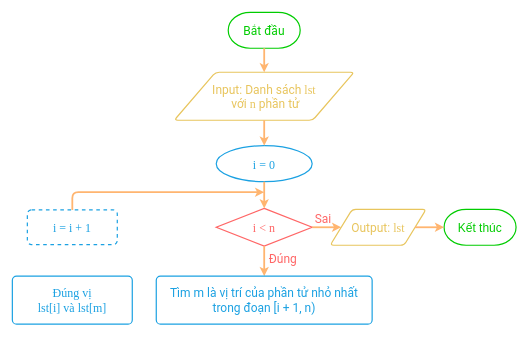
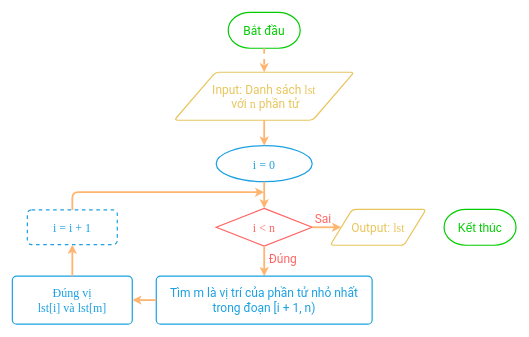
- <mxCell id="5" value="" style="endArrow=classic;html=1;fontFamily=Roboto;fontSource=https%3A%2F%2Ffonts.google.com%2Fspecimen%2FRoboto;fontSize=20;strokeWidth=3;fillColor=#a20025;strokeColor=#FFB570;exitX=0.5;exitY=1;exitDx=0;exitDy=0;exitPerimeter=0;entryX=0.5;entryY=0;entryDx=0;entryDy=0;" parent="1" source="2" target="3" edge="1"><mxGeometry width="50" height="50" relative="1" as="geometry"><mxPoint x="660" y="380" as="sourcePoint" /><mxPoint x="430" y="80" as="targetPoint" /></mxGeometry></mxCell>
+ <mxCell id="5" value="" style="endArrow=classic;html=1;fontFamily=Roboto;fontSource=https%3A%2F%2Ffonts.google.com%2Fspecimen%2FRoboto;fontSize=20;strokeWidth=3;fillColor=#a20025;strokeColor=#FFB570;exitX=0.5;exitY=1;exitDx=0;exitDy=0;exitPerimeter=0;entryX=0.5;entryY=0;entryDx=0;entryDy=0;dashed=1;" parent="1" source="2" target="3" edge="1"><mxGeometry width="50" height="50" relative="1" as="geometry"><mxPoint x="660" y="380" as="sourcePoint" /><mxPoint x="430" y="80" as="targetPoint" /></mxGeometry></mxCell>
- <mxCell id="21" value="" style="endArrow=classic;html=1;fontFamily=Roboto;fontSource=https%3A%2F%2Ffonts.google.com%2Fspecimen%2FRoboto;fontSize=20;strokeWidth=3;fillColor=#a20025;strokeColor=#FFB570;exitX=1;exitY=0.5;exitDx=0;exitDy=0;entryX=0;entryY=0.5;entryDx=0;entryDy=0;entryPerimeter=0;" parent="1" source="20" target="9" edge="1"><mxGeometry width="50" height="50" relative="1" as="geometry"><mxPoint x="450" y="200" as="sourcePoint" /><mxPoint x="840" y="380" as="targetPoint" /></mxGeometry></mxCell>
+ <mxCell id="19" value="" style="endArrow=classic;html=1;fontFamily=Roboto;fontSource=https%3A%2F%2Ffonts.google.com%2Fspecimen%2FRoboto;fontSize=20;strokeWidth=3;fillColor=#a20025;strokeColor=#FFB570;exitX=0.5;exitY=0;exitDx=0;exitDy=0;entryX=0.5;entryY=1;entryDx=0;entryDy=0;" parent="1" source="17" target="10" edge="1"><mxGeometry width="50" height="50" relative="1" as="geometry"><mxPoint x="1341.6" y="590" as="sourcePoint" /><mxPoint x="850" y="500" as="targetPoint" /></mxGeometry></mxCell>
+ <mxCell id="18" value="" style="endArrow=classic;html=1;fontFamily=Roboto;fontSource=https%3A%2F%2Ffonts.google.com%2Fspecimen%2FRoboto;fontSize=20;strokeWidth=3;fillColor=#a20025;strokeColor=#FFB570;entryX=1;entryY=0.5;entryDx=0;entryDy=0;exitX=0;exitY=0.5;exitDx=0;exitDy=0;" parent="1" source="16" target="17" edge="1"><mxGeometry width="50" height="50" relative="1" as="geometry"><mxPoint x="220" y="520" as="sourcePoint" /><mxPoint x="850" y="500" as="targetPoint" /></mxGeometry></mxCell>
